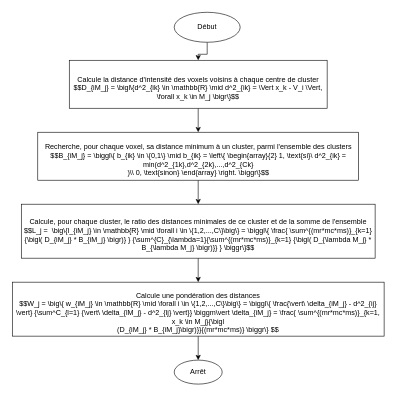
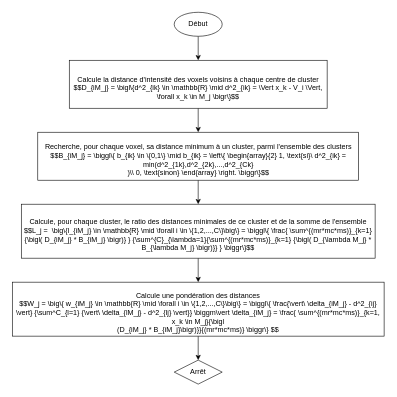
- <mxCell id="3" value="Début" style="ellipse;whiteSpace=wrap;html=1;" parent="1" vertex="1"><mxGeometry x="290" y="20" width="110" height="50" as="geometry" /></mxCell>
+ <mxCell id="3" value="Début" style="ellipse;whiteSpace=wrap;html=1;" parent="1" vertex="1"><mxGeometry x="290" y="20" width="80" height="40" as="geometry" /></mxCell>
- <mxCell id="10" value="Arrêt" style="ellipse;whiteSpace=wrap;html=1;" parent="1" vertex="1"><mxGeometry x="290" y="600" width="80" height="40" as="geometry" /></mxCell>
+ <mxCell id="10" value="Arrêt" style="rhombus;whiteSpace=wrap;html=1;" parent="1" vertex="1"><mxGeometry x="290" y="600" width="80" height="40" as="geometry" /></mxCell>
